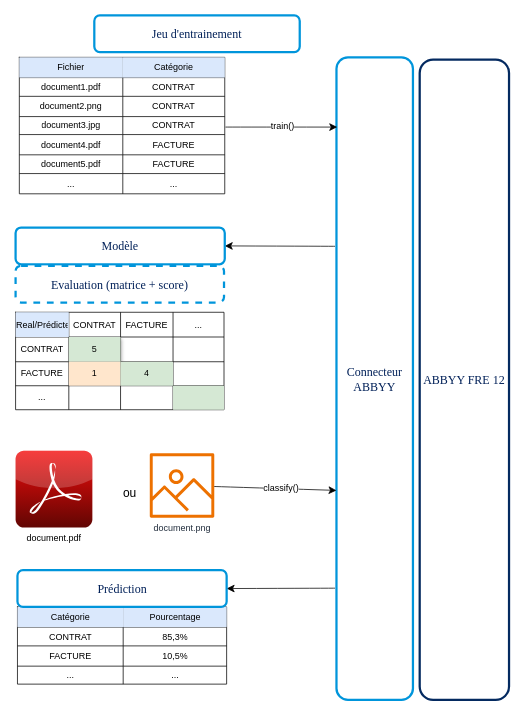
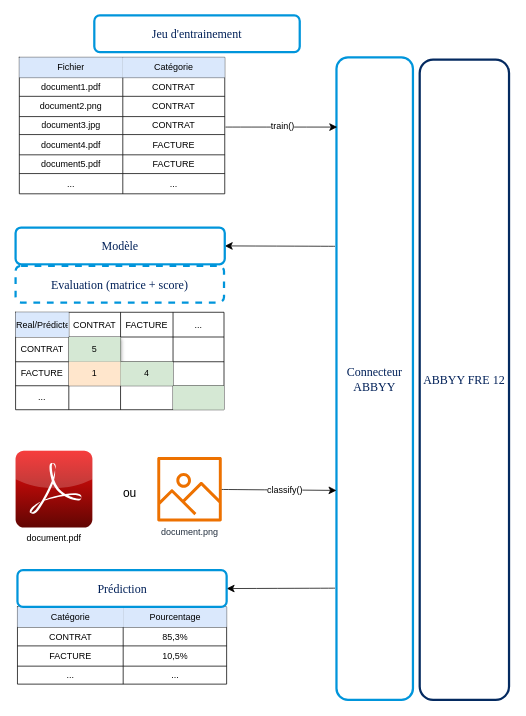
- <mxCell id="54" value="document.png" style="sketch=0;outlineConnect=0;fontColor=#232F3E;gradientColor=none;fillColor=#ED7100;strokeColor=none;dashed=0;verticalLabelPosition=bottom;verticalAlign=top;align=center;html=1;fontSize=12;fontStyle=0;aspect=fixed;pointerEvents=1;shape=mxgraph.aws4.container_registry_image;" vertex="1" parent="1"><mxGeometry x="199" y="604" width="86" height="86" as="geometry" /></mxCell>
+ <mxCell id="54" value="document.png" style="sketch=0;outlineConnect=0;fontColor=#232F3E;gradientColor=none;fillColor=#ED7100;strokeColor=none;dashed=0;verticalLabelPosition=bottom;verticalAlign=top;align=center;html=1;fontSize=12;fontStyle=0;aspect=fixed;pointerEvents=1;shape=mxgraph.aws4.container_registry_image;" vertex="1" parent="1"><mxGeometry x="209" y="609" width="86" height="86" as="geometry" /></mxCell>
